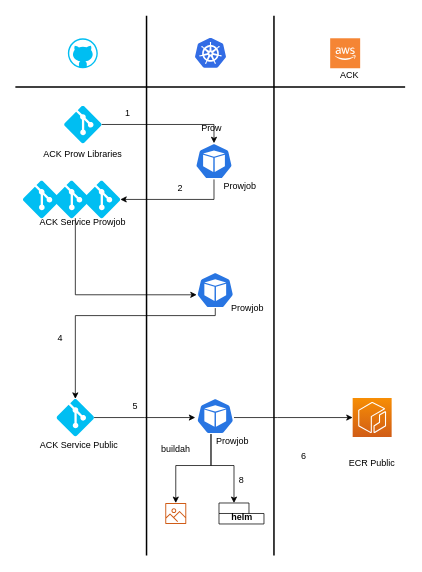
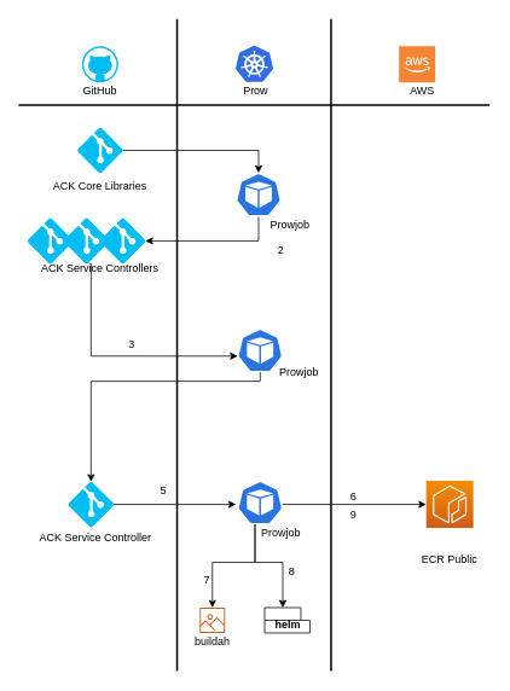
+ <mxCell id="29" value="GitHub" style="text;html=1;strokeColor=none;fillColor=none;align=center;verticalAlign=middle;whiteSpace=wrap;rounded=0;" vertex="1" parent="1"><mxGeometry x="90" y="90" width="40" height="20" as="geometry" /></mxCell>
- <mxCell id="31" value="ACK" style="text;html=1;strokeColor=none;fillColor=none;align=center;verticalAlign=middle;whiteSpace=wrap;rounded=0;" vertex="1" parent="1"><mxGeometry x="446" y="90" width="40" height="20" as="geometry" /></mxCell>
+ <mxCell id="31" value="AWS" style="text;html=1;strokeColor=none;fillColor=none;align=center;verticalAlign=middle;whiteSpace=wrap;rounded=0;" vertex="1" parent="1"><mxGeometry x="446" y="90" width="40" height="20" as="geometry" /></mxCell>
- <mxCell id="21" value="1" style="text;html=1;strokeColor=none;fillColor=none;align=center;verticalAlign=middle;whiteSpace=wrap;rounded=0;" vertex="1" parent="1"><mxGeometry x="150" y="140" width="40" height="20" as="geometry" /></mxCell>
- <mxCell id="30" value="Prow" style="text;html=1;strokeColor=none;fillColor=none;align=center;verticalAlign=middle;whiteSpace=wrap;rounded=0;" vertex="1" parent="1"><mxGeometry x="261.67" y="160" width="40" height="20" as="geometry" /></mxCell>
+ <mxCell id="30" value="Prow" style="text;html=1;strokeColor=none;fillColor=none;align=center;verticalAlign=middle;whiteSpace=wrap;rounded=0;" vertex="1" parent="1"><mxGeometry x="261.67" y="90" width="40" height="20" as="geometry" /></mxCell>
- <mxCell id="32" value="ACK Prow Libraries" style="text;html=1;strokeColor=none;fillColor=none;align=center;verticalAlign=middle;whiteSpace=wrap;rounded=0;" vertex="1" parent="1"><mxGeometry x="55" y="200" width="110" height="10" as="geometry" /></mxCell>
+ <mxCell id="32" value="ACK Core Libraries" style="text;html=1;strokeColor=none;fillColor=none;align=center;verticalAlign=middle;whiteSpace=wrap;rounded=0;" vertex="1" parent="1"><mxGeometry x="55" y="200" width="110" height="10" as="geometry" /></mxCell>
- <mxCell id="22" value="2" style="text;html=1;strokeColor=none;fillColor=none;align=center;verticalAlign=middle;whiteSpace=wrap;rounded=0;" vertex="1" parent="1"><mxGeometry x="220" y="240" width="40" height="20" as="geometry" /></mxCell>
+ <mxCell id="22" value="2" style="text;html=1;strokeColor=none;fillColor=none;align=center;verticalAlign=middle;whiteSpace=wrap;rounded=0;" vertex="1" parent="1"><mxGeometry x="290" y="265" width="40" height="20" as="geometry" /></mxCell>
- <mxCell id="36" value="ACK Service Prowjob" style="text;html=1;strokeColor=none;fillColor=none;align=center;verticalAlign=middle;whiteSpace=wrap;rounded=0;" vertex="1" parent="1"><mxGeometry x="35" y="290" width="150" height="10" as="geometry" /></mxCell>
+ <mxCell id="36" value="ACK Service Controllers" style="text;html=1;strokeColor=none;fillColor=none;align=center;verticalAlign=middle;whiteSpace=wrap;rounded=0;" vertex="1" parent="1"><mxGeometry x="35" y="290" width="150" height="10" as="geometry" /></mxCell>
+ <mxCell id="44" value="3" style="text;html=1;strokeColor=none;fillColor=none;align=center;verticalAlign=middle;whiteSpace=wrap;rounded=0;" vertex="1" parent="1"><mxGeometry x="125" y="370" width="40" height="20" as="geometry" /></mxCell>
- <mxCell id="23" value="4" style="text;html=1;strokeColor=none;fillColor=none;align=center;verticalAlign=middle;whiteSpace=wrap;rounded=0;" vertex="1" parent="1"><mxGeometry x="60" y="440" width="40" height="20" as="geometry" /></mxCell>
+ <mxCell id="46" value="9" style="text;html=1;strokeColor=none;fillColor=none;align=center;verticalAlign=middle;whiteSpace=wrap;rounded=0;" vertex="1" parent="1"><mxGeometry x="370" y="558" width="40" height="20" as="geometry" /></mxCell>
- <mxCell id="40" value="ACK Service Public" style="text;html=1;strokeColor=none;fillColor=none;align=center;verticalAlign=middle;whiteSpace=wrap;rounded=0;" vertex="1" parent="1"><mxGeometry x="40" y="588" width="130" height="10" as="geometry" /></mxCell>
+ <mxCell id="40" value="ACK Service Controller" style="text;html=1;strokeColor=none;fillColor=none;align=center;verticalAlign=middle;whiteSpace=wrap;rounded=0;" vertex="1" parent="1"><mxGeometry x="40" y="588" width="130" height="10" as="geometry" /></mxCell>
- <mxCell id="35" value="buildah" style="text;html=1;strokeColor=none;fillColor=none;align=center;verticalAlign=middle;whiteSpace=wrap;rounded=0;" vertex="1" parent="1"><mxGeometry x="214" y="588" width="40" height="20" as="geometry" /></mxCell>
+ <mxCell id="35" value="buildah" style="text;html=1;strokeColor=none;fillColor=none;align=center;verticalAlign=middle;whiteSpace=wrap;rounded=0;" vertex="1" parent="1"><mxGeometry x="214" y="698" width="40" height="20" as="geometry" /></mxCell>
- <mxCell id="27" value="6" style="text;html=1;strokeColor=none;fillColor=none;align=center;verticalAlign=middle;whiteSpace=wrap;rounded=0;" vertex="1" parent="1"><mxGeometry x="385" y="598" width="40" height="20" as="geometry" /></mxCell>
+ <mxCell id="27" value="6" style="text;html=1;strokeColor=none;fillColor=none;align=center;verticalAlign=middle;whiteSpace=wrap;rounded=0;" vertex="1" parent="1"><mxGeometry x="370" y="538" width="40" height="20" as="geometry" /></mxCell>
+ <mxCell id="28" value="7" style="text;html=1;strokeColor=none;fillColor=none;align=center;verticalAlign=middle;whiteSpace=wrap;rounded=0;" vertex="1" parent="1"><mxGeometry x="208" y="630" width="40" height="20" as="geometry" /></mxCell>
- <mxCell id="45" value="8" style="text;html=1;strokeColor=none;fillColor=none;align=center;verticalAlign=middle;whiteSpace=wrap;rounded=0;" vertex="1" parent="1"><mxGeometry x="301.67" y="630" width="40" height="20" as="geometry" /></mxCell>
+ <mxCell id="45" value="8" style="text;html=1;strokeColor=none;fillColor=none;align=center;verticalAlign=middle;whiteSpace=wrap;rounded=0;" vertex="1" parent="1"><mxGeometry x="301.67" y="620" width="40" height="20" as="geometry" /></mxCell>
- <mxCell id="25" value="helm" style="shape=folder;fontStyle=1;spacingTop=10;tabWidth=40;tabHeight=14;tabPosition=left;html=1;" vertex="1" parent="1"><mxGeometry x="291.67" y="670" width="60" height="28" as="geometry" /></mxCell>
+ <mxCell id="25" value="helm" style="shape=folder;fontStyle=1;spacingTop=10;tabWidth=40;tabHeight=14;tabPosition=left;html=1;" vertex="1" parent="1"><mxGeometry x="291.67" y="670" width="50" height="28" as="geometry" /></mxCell>
